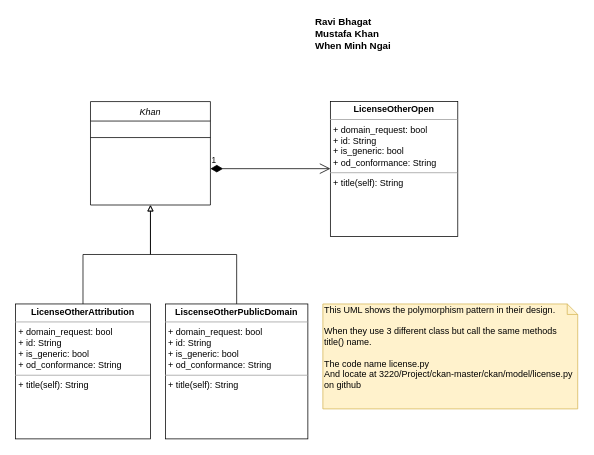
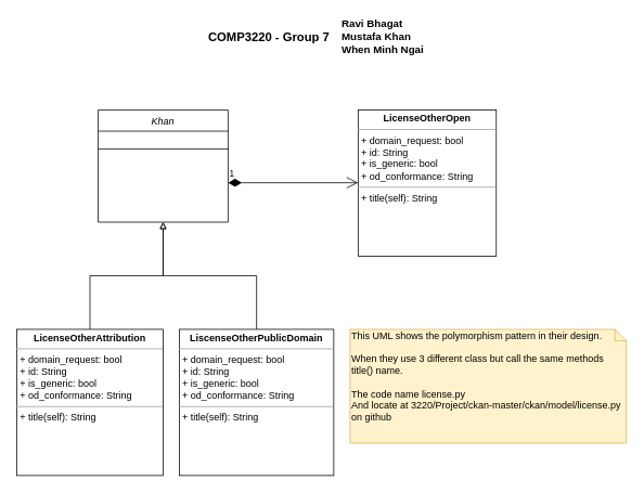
+ <mxCell id="9" value="&lt;b&gt;&lt;font style=&quot;font-size: 15px&quot;&gt;COMP3220 - Group 7&lt;/font&gt;&lt;/b&gt;" style="text;html=1;align=center;verticalAlign=middle;resizable=0;points=[];autosize=1;" vertex="1" parent="1"><mxGeometry x="250" y="35" width="160" height="20" as="geometry" /></mxCell>
